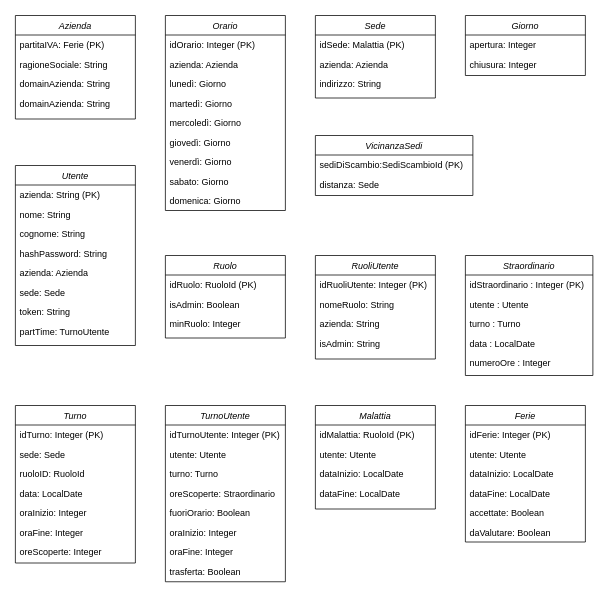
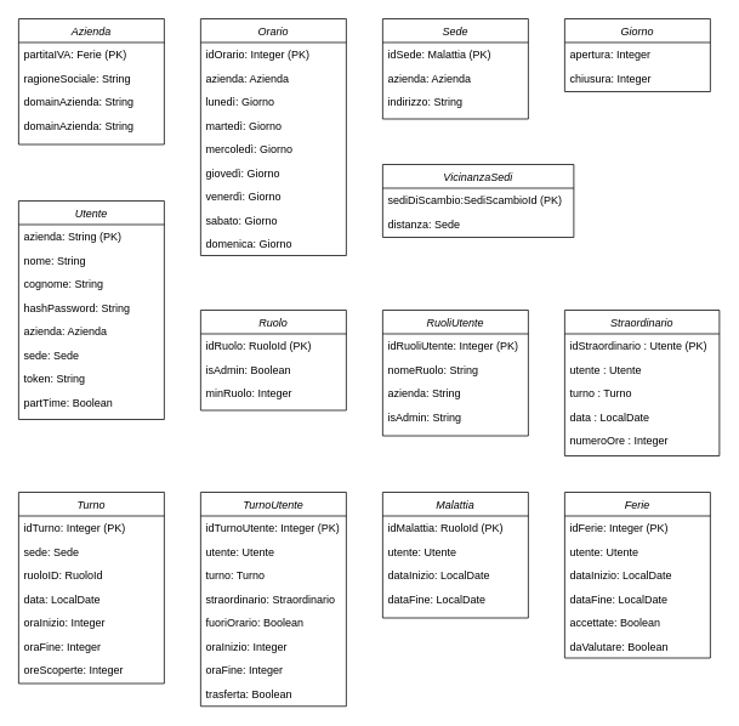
- <mxCell id="58" value="idStraordinario : Integer (PK)" style="text;align=left;verticalAlign=top;spacingLeft=4;spacingRight=4;overflow=hidden;rotatable=0;points=[[0,0.5],[1,0.5]];portConstraint=eastwest;" vertex="1" parent="57"><mxGeometry y="26" width="170" height="26" as="geometry" /></mxCell>
+ <mxCell id="58" value="idStraordinario : Utente (PK)" style="text;align=left;verticalAlign=top;spacingLeft=4;spacingRight=4;overflow=hidden;rotatable=0;points=[[0,0.5],[1,0.5]];portConstraint=eastwest;" vertex="1" parent="57"><mxGeometry y="26" width="170" height="26" as="geometry" /></mxCell>
- <mxCell id="15" value="partTime: TurnoUtente" style="text;align=left;verticalAlign=top;spacingLeft=4;spacingRight=4;overflow=hidden;rotatable=0;points=[[0,0.5],[1,0.5]];portConstraint=eastwest;rounded=0;shadow=0;html=0;" vertex="1" parent="7"><mxGeometry y="208" width="160" height="26" as="geometry" /></mxCell>
+ <mxCell id="15" value="partTime: Boolean" style="text;align=left;verticalAlign=top;spacingLeft=4;spacingRight=4;overflow=hidden;rotatable=0;points=[[0,0.5],[1,0.5]];portConstraint=eastwest;rounded=0;shadow=0;html=0;" vertex="1" parent="7"><mxGeometry y="208" width="160" height="26" as="geometry" /></mxCell>
- <mxCell id="52" value="oreScoperte: Straordinario" style="text;align=left;verticalAlign=top;spacingLeft=4;spacingRight=4;overflow=hidden;rotatable=0;points=[[0,0.5],[1,0.5]];portConstraint=eastwest;rounded=0;shadow=0;html=0;" vertex="1" parent="48"><mxGeometry y="104" width="160" height="26" as="geometry" /></mxCell>
+ <mxCell id="52" value="straordinario: Straordinario" style="text;align=left;verticalAlign=top;spacingLeft=4;spacingRight=4;overflow=hidden;rotatable=0;points=[[0,0.5],[1,0.5]];portConstraint=eastwest;rounded=0;shadow=0;html=0;" vertex="1" parent="48"><mxGeometry y="104" width="160" height="26" as="geometry" /></mxCell>
